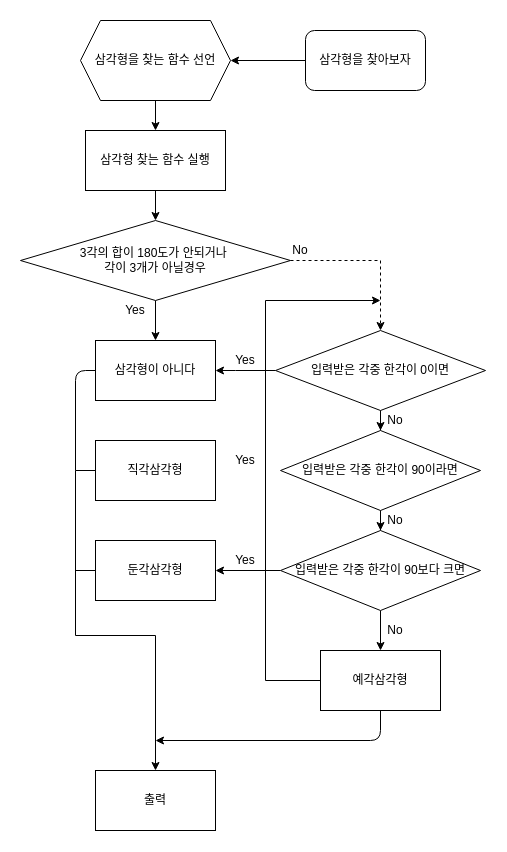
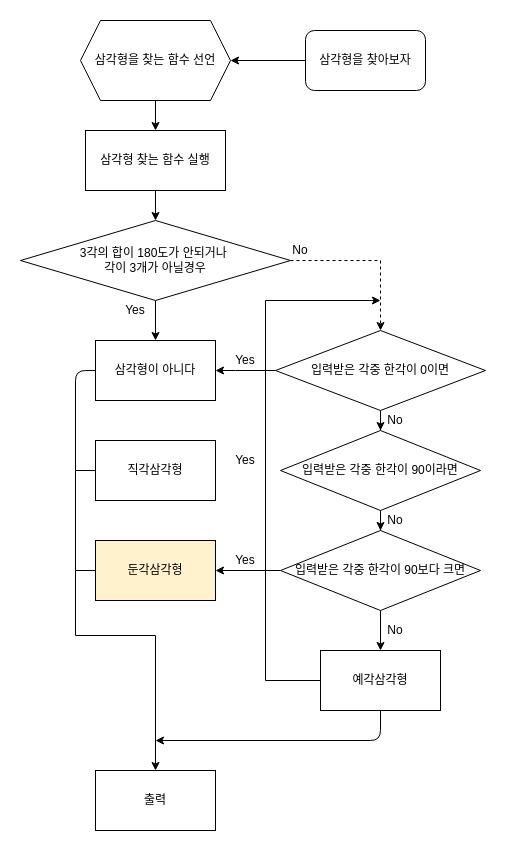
- <mxCell id="21" value="둔각삼각형" style="rounded=0;whiteSpace=wrap;html=1;" vertex="1" parent="1"><mxGeometry x="95" y="540" width="120" height="60" as="geometry" /></mxCell>
+ <mxCell id="21" value="둔각삼각형" style="rounded=0;whiteSpace=wrap;html=1;fillColor=#fff2cc;" vertex="1" parent="1"><mxGeometry x="95" y="540" width="120" height="60" as="geometry" /></mxCell>
